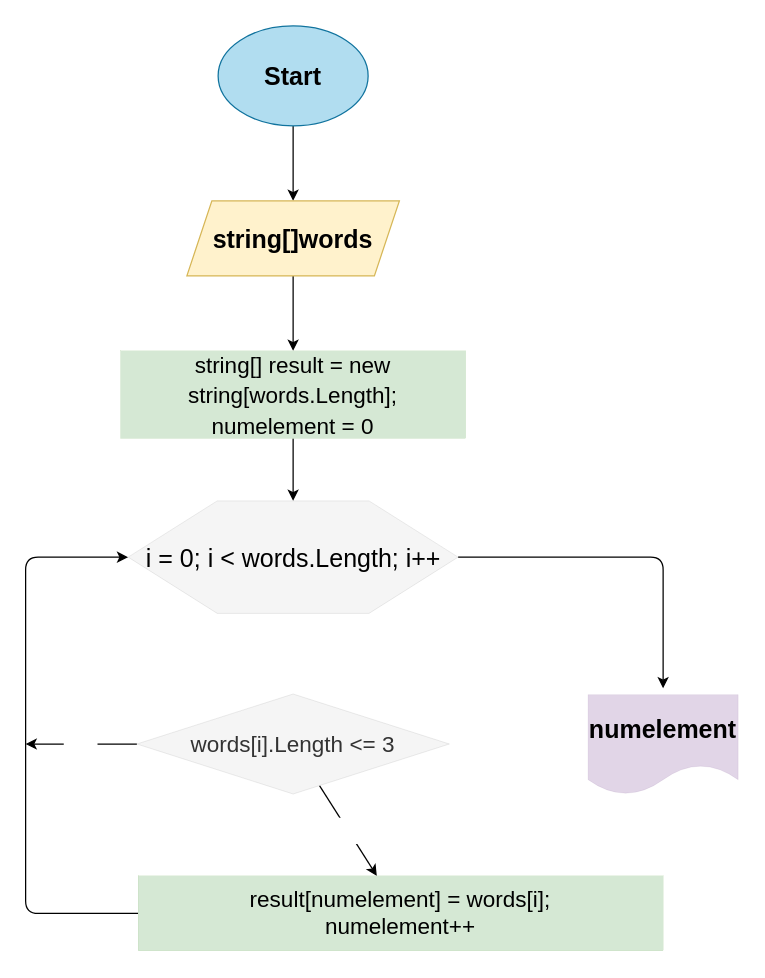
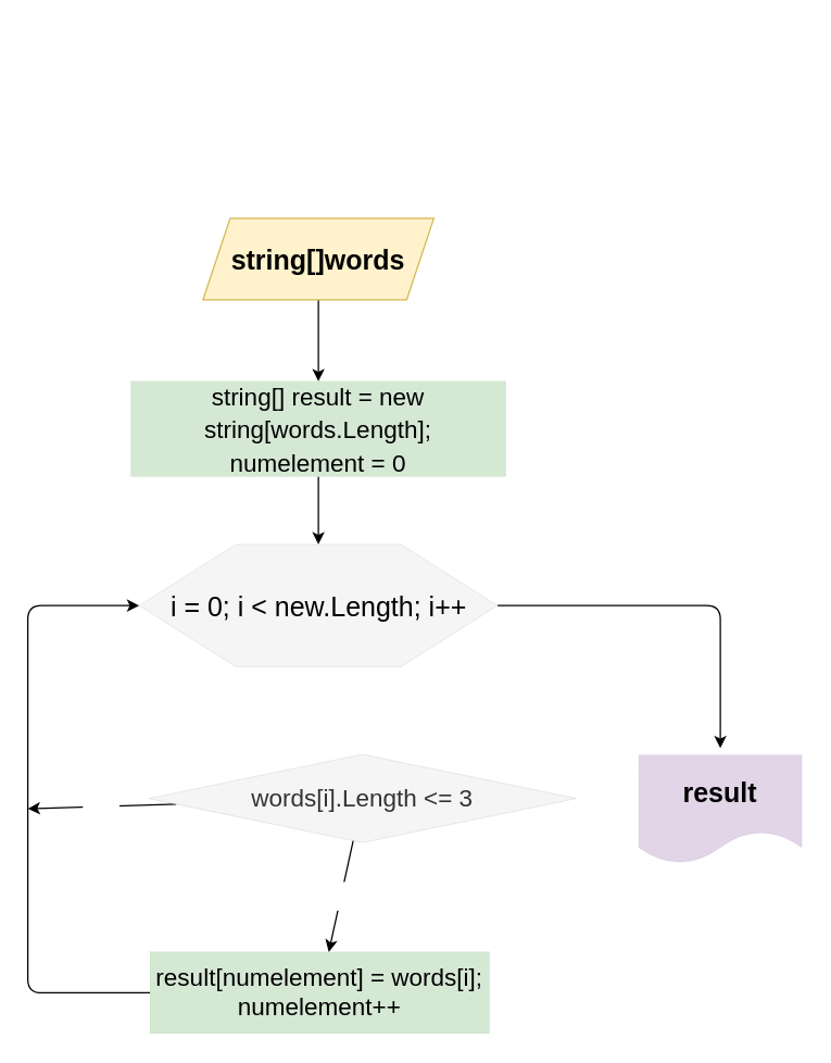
- <mxCell id="3" value="&lt;b&gt;&lt;font style=&quot;font-size: 20px&quot; color=&quot;#000000&quot;&gt;Start&lt;/font&gt;&lt;/b&gt;" style="ellipse;whiteSpace=wrap;html=1;fillColor=#b1ddf0;strokeColor=#10739e;" vertex="1" parent="1"><mxGeometry x="174" y="20" width="120" height="80" as="geometry" /></mxCell>
- <mxCell id="2" value="" style="edgeStyle=none;html=1;fontSize=20;fontColor=#000000;" edge="1" parent="1" source="3" target="5"><mxGeometry relative="1" as="geometry" /></mxCell>
- <mxCell id="7" value="&lt;font color=&quot;#000000&quot;&gt;i = 0; i &amp;lt; words.Length; i++&lt;/font&gt;" style="verticalLabelPosition=middle;verticalAlign=middle;html=1;shape=hexagon;perimeter=hexagonPerimeter2;arcSize=6;size=0.27;fontSize=20;fillColor=#f5f5f5;strokeColor=#666666;fontColor=#333333;strokeWidth=0;align=center;direction=east;labelPosition=center;" vertex="1" parent="1"><mxGeometry x="102" y="400" width="264" height="90" as="geometry" /></mxCell>
+ <mxCell id="7" value="&lt;font color=&quot;#000000&quot;&gt;i = 0; i &amp;lt; new.Length; i++&lt;/font&gt;" style="verticalLabelPosition=middle;verticalAlign=middle;html=1;shape=hexagon;perimeter=hexagonPerimeter2;arcSize=6;size=0.27;fontSize=20;fillColor=#f5f5f5;strokeColor=#666666;fontColor=#333333;strokeWidth=0;align=center;direction=east;labelPosition=center;" vertex="1" parent="1"><mxGeometry x="102" y="400" width="264" height="90" as="geometry" /></mxCell>
- <mxCell id="15" value="&lt;font color=&quot;#000000&quot; size=&quot;1&quot;&gt;&lt;b style=&quot;font-size: 20px&quot;&gt;numelement&lt;/b&gt;&lt;/font&gt;" style="shape=document;whiteSpace=wrap;html=1;boundedLbl=1;fontSize=18;strokeWidth=0;fillColor=#e1d5e7;strokeColor=#9673a6;" vertex="1" parent="1"><mxGeometry x="470" y="555" width="120" height="80" as="geometry" /></mxCell>
+ <mxCell id="15" value="&lt;font color=&quot;#000000&quot; size=&quot;1&quot;&gt;&lt;b style=&quot;font-size: 20px&quot;&gt;result&lt;/b&gt;&lt;/font&gt;" style="shape=document;whiteSpace=wrap;html=1;boundedLbl=1;fontSize=18;strokeWidth=0;fillColor=#e1d5e7;strokeColor=#9673a6;" vertex="1" parent="1"><mxGeometry x="470" y="555" width="120" height="80" as="geometry" /></mxCell>
- <mxCell id="12" value="words[i].Length &amp;lt;= 3" style="rhombus;whiteSpace=wrap;html=1;fontSize=18;fontColor=#333333;strokeWidth=0;fillColor=#f5f5f5;strokeColor=#666666;" vertex="1" parent="1"><mxGeometry x="109" y="554.5" width="250" height="80" as="geometry" /></mxCell>
+ <mxCell id="12" value="words[i].Length &amp;lt;= 3" style="rhombus;whiteSpace=wrap;html=1;fontSize=18;fontColor=#333333;strokeWidth=0;fillColor=#f5f5f5;strokeColor=#666666;" vertex="1" parent="1"><mxGeometry x="109" y="554.5" width="315" height="65" as="geometry" /></mxCell>
- <mxCell id="14" value="&lt;font color=&quot;#000000&quot;&gt;result[numelement] = words[i];&lt;br&gt;numelement++&lt;br&gt;&lt;/font&gt;" style="rounded=0;whiteSpace=wrap;html=1;fontSize=18;strokeWidth=0;fillColor=#d5e8d4;strokeColor=#82b366;" vertex="1" parent="1"><mxGeometry x="110" y="700" width="420" height="60" as="geometry" /></mxCell>
+ <mxCell id="14" value="&lt;font color=&quot;#000000&quot;&gt;result[numelement] = words[i];&lt;br&gt;numelement++&lt;br&gt;&lt;/font&gt;" style="rounded=0;whiteSpace=wrap;html=1;fontSize=18;strokeWidth=0;fillColor=#d5e8d4;strokeColor=#82b366;" vertex="1" parent="1"><mxGeometry x="110" y="700" width="250" height="60" as="geometry" /></mxCell>
